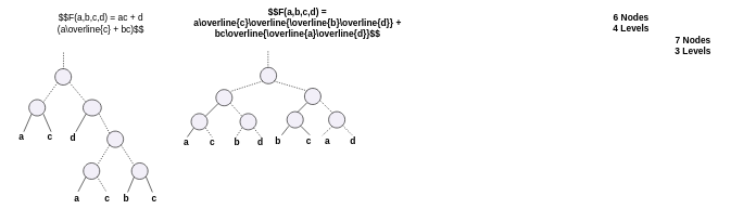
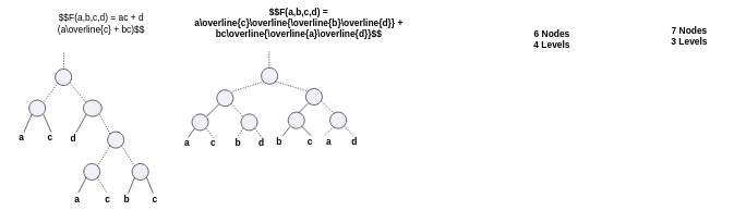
- <mxCell id="78" value="&lt;font style=&quot;font-size: 14px;&quot;&gt;&lt;b style=&quot;font-size: 14px;&quot;&gt;6 Nodes&lt;/b&gt;&lt;/font&gt;&lt;div style=&quot;font-size: 14px;&quot;&gt;&lt;font style=&quot;font-size: 14px;&quot;&gt;&lt;b style=&quot;font-size: 14px;&quot;&gt;4 Levels&lt;/b&gt;&lt;/font&gt;&lt;/div&gt;" style="text;html=1;align=center;verticalAlign=middle;whiteSpace=wrap;rounded=0;fontFamily=Helvetica;fontSize=14;" vertex="1" parent="1"><mxGeometry x="932" y="15" width="73" height="38" as="geometry" /></mxCell>
+ <mxCell id="78" value="&lt;font style=&quot;font-size: 14px;&quot;&gt;&lt;b style=&quot;font-size: 14px;&quot;&gt;6 Nodes&lt;/b&gt;&lt;/font&gt;&lt;div style=&quot;font-size: 14px;&quot;&gt;&lt;font style=&quot;font-size: 14px;&quot;&gt;&lt;b style=&quot;font-size: 14px;&quot;&gt;4 Levels&lt;/b&gt;&lt;/font&gt;&lt;/div&gt;" style="text;html=1;align=center;verticalAlign=middle;whiteSpace=wrap;rounded=0;fontFamily=Helvetica;fontSize=14;" vertex="1" parent="1"><mxGeometry x="807" y="40" width="73" height="38" as="geometry" /></mxCell>
- <mxCell id="79" value="&lt;font style=&quot;font-size: 14px;&quot;&gt;&lt;b style=&quot;font-size: 14px;&quot;&gt;7 Nodes&lt;/b&gt;&lt;/font&gt;&lt;div style=&quot;font-size: 14px;&quot;&gt;&lt;font style=&quot;font-size: 14px;&quot;&gt;&lt;b style=&quot;font-size: 14px;&quot;&gt;3 Levels&lt;/b&gt;&lt;/font&gt;&lt;/div&gt;" style="text;html=1;align=center;verticalAlign=middle;whiteSpace=wrap;rounded=0;fontFamily=Helvetica;fontSize=14;" vertex="1" parent="1"><mxGeometry x="1027" y="50" width="73" height="38" as="geometry" /></mxCell>
+ <mxCell id="79" value="&lt;font style=&quot;font-size: 14px;&quot;&gt;&lt;b style=&quot;font-size: 14px;&quot;&gt;7 Nodes&lt;/b&gt;&lt;/font&gt;&lt;div style=&quot;font-size: 14px;&quot;&gt;&lt;font style=&quot;font-size: 14px;&quot;&gt;&lt;b style=&quot;font-size: 14px;&quot;&gt;3 Levels&lt;/b&gt;&lt;/font&gt;&lt;/div&gt;" style="text;html=1;align=center;verticalAlign=middle;whiteSpace=wrap;rounded=0;fontFamily=Helvetica;fontSize=14;" vertex="1" parent="1"><mxGeometry x="1017" y="35" width="73" height="38" as="geometry" /></mxCell>
